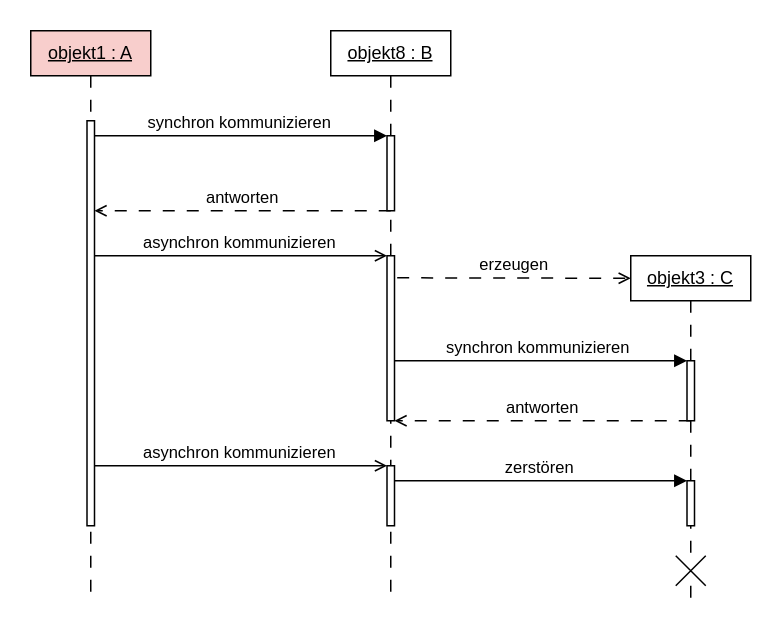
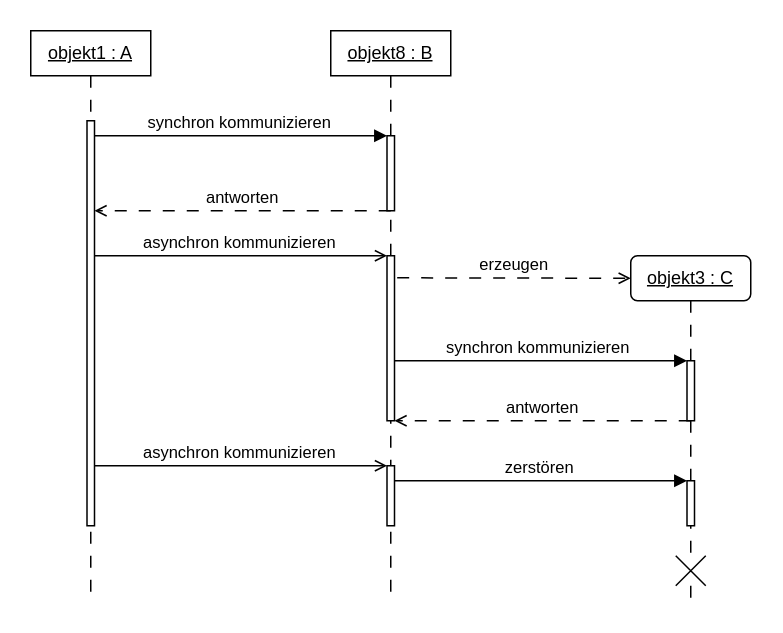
- <mxCell id="6" value="objekt1 : A" style="rounded=0;whiteSpace=wrap;html=1;fontStyle=4;fillColor=#f8cecc;" parent="1" vertex="1"><mxGeometry x="20" y="20" width="80" height="30" as="geometry" /></mxCell>
+ <mxCell id="6" value="objekt1 : A" style="rounded=0;whiteSpace=wrap;html=1;fontStyle=4" parent="1" vertex="1"><mxGeometry x="20" y="20" width="80" height="30" as="geometry" /></mxCell>
- <mxCell id="8" value="objekt3 : C" style="rounded=0;whiteSpace=wrap;html=1;fontStyle=4" parent="1" vertex="1"><mxGeometry x="420" y="170" width="80" height="30" as="geometry" /></mxCell>
+ <mxCell id="8" value="objekt3 : C" style="whiteSpace=wrap;html=1;fontStyle=4;rounded=1;" parent="1" vertex="1"><mxGeometry x="420" y="170" width="80" height="30" as="geometry" /></mxCell>
